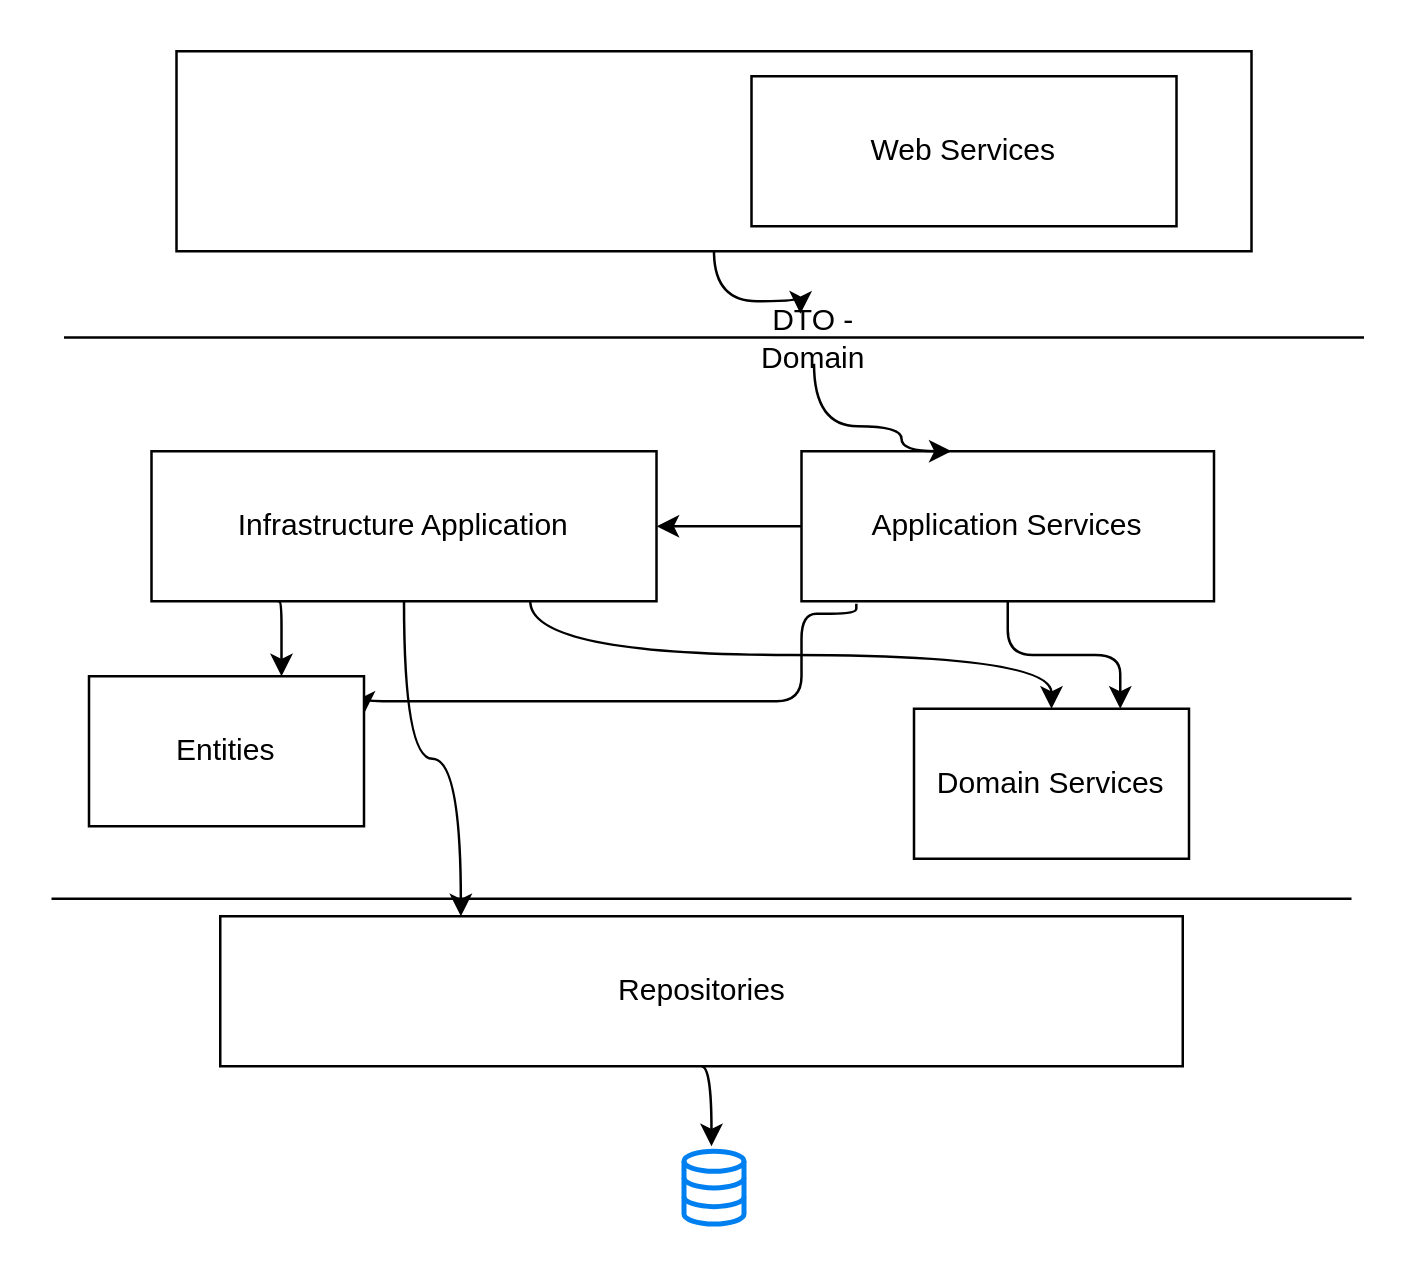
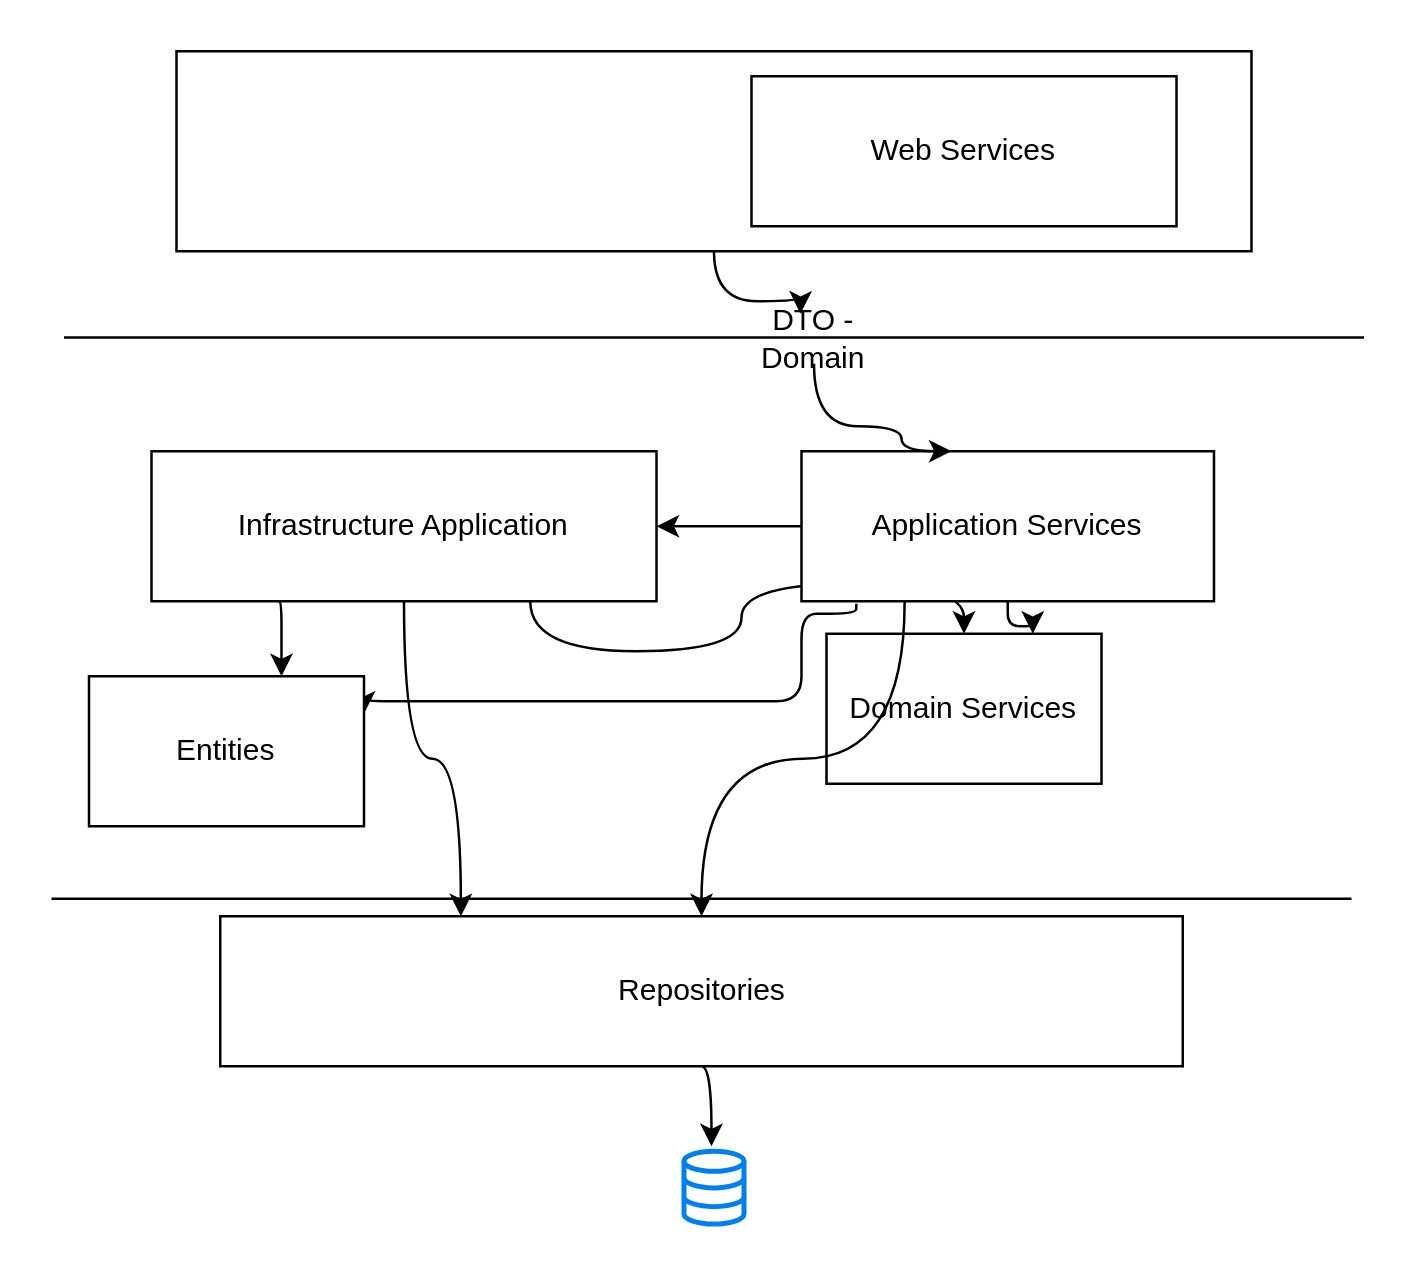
+ <mxCell id="17" style="edgeStyle=orthogonalEdgeStyle;orthogonalLoop=1;jettySize=auto;html=1;exitX=0.25;exitY=1;exitDx=0;exitDy=0;curved=1;" parent="1" source="11" target="4" edge="1"><mxGeometry relative="1" as="geometry"><mxPoint x="341" y="240" as="sourcePoint" /><mxPoint x="305" y="293" as="targetPoint" /></mxGeometry></mxCell>
- <mxCell id="5" value="Domain Services" style="rounded=0;whiteSpace=wrap;html=1;" parent="1" vertex="1"><mxGeometry x="365" y="283" width="110" height="60" as="geometry" /></mxCell>
+ <mxCell id="5" value="Domain Services" style="rounded=0;whiteSpace=wrap;html=1;" parent="1" vertex="1"><mxGeometry x="330" y="253" width="110" height="60" as="geometry" /></mxCell>
